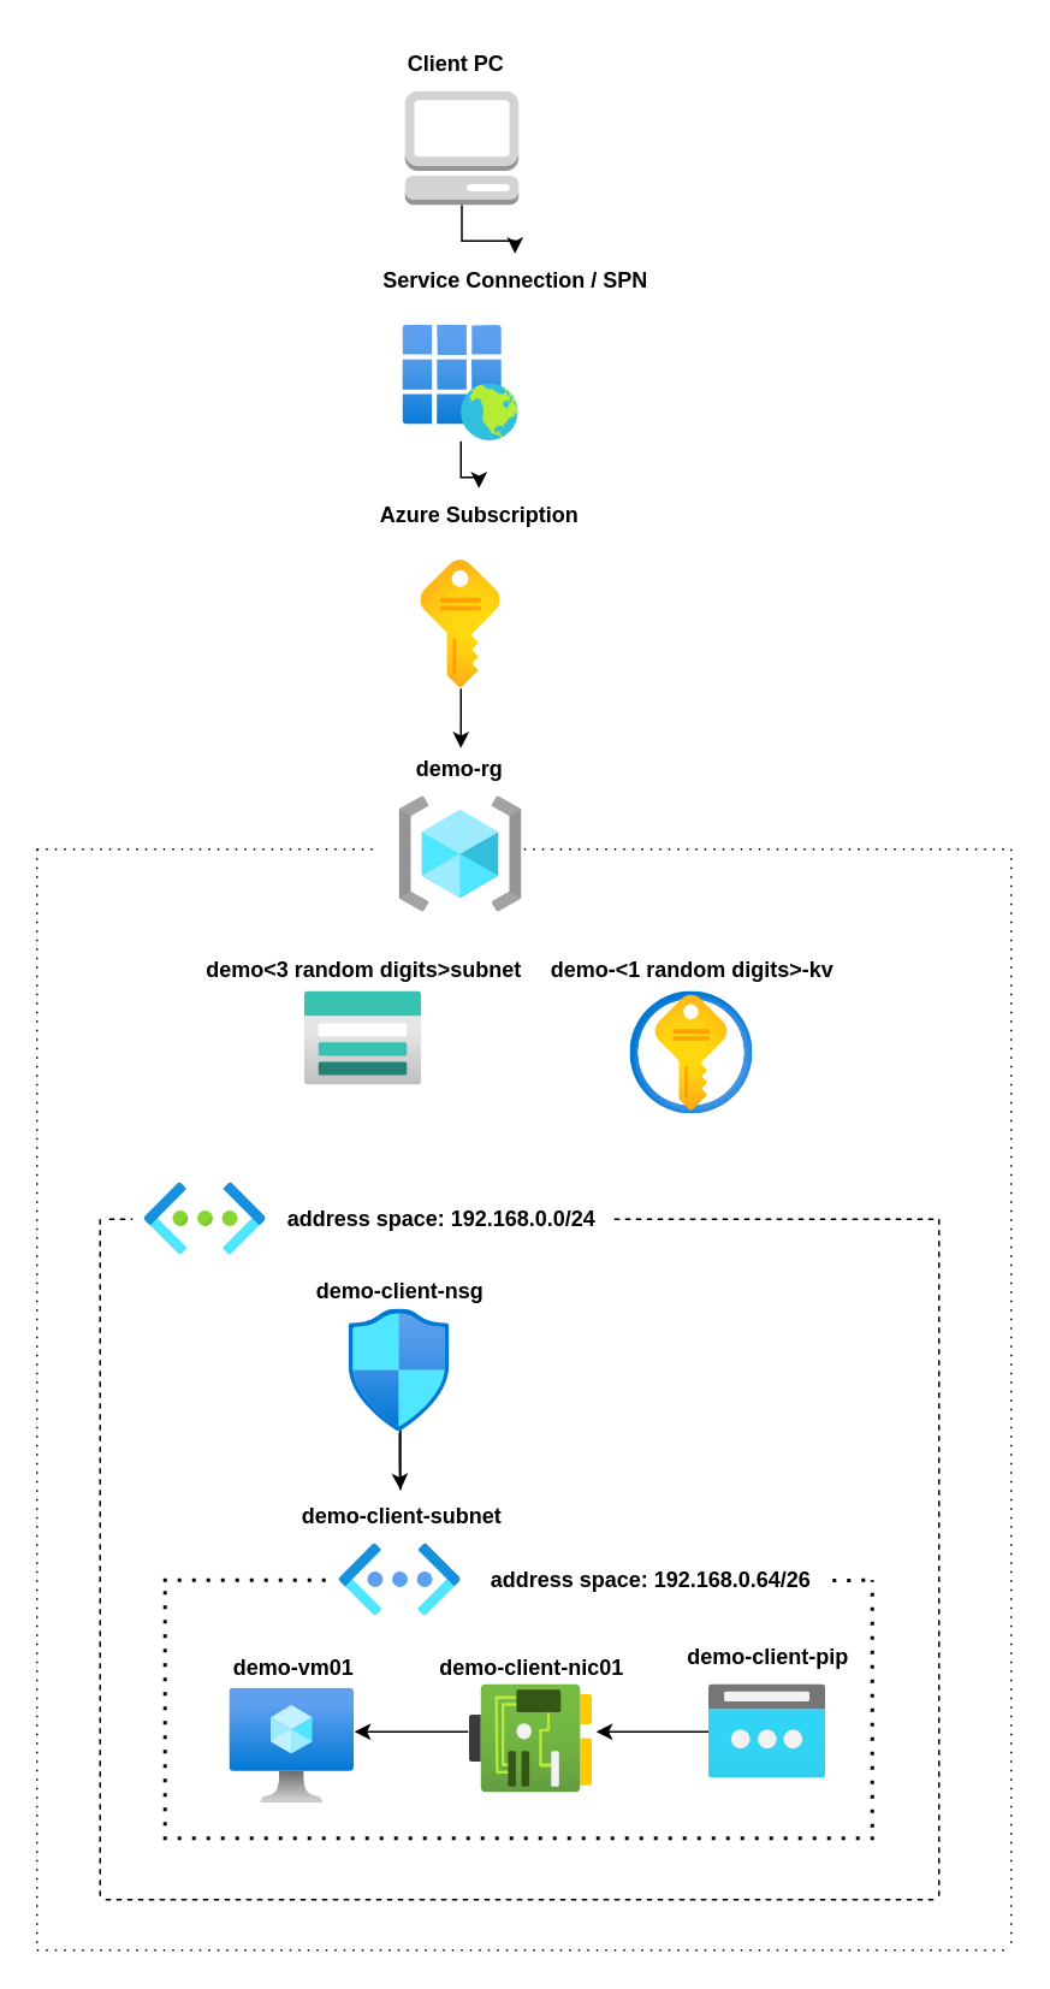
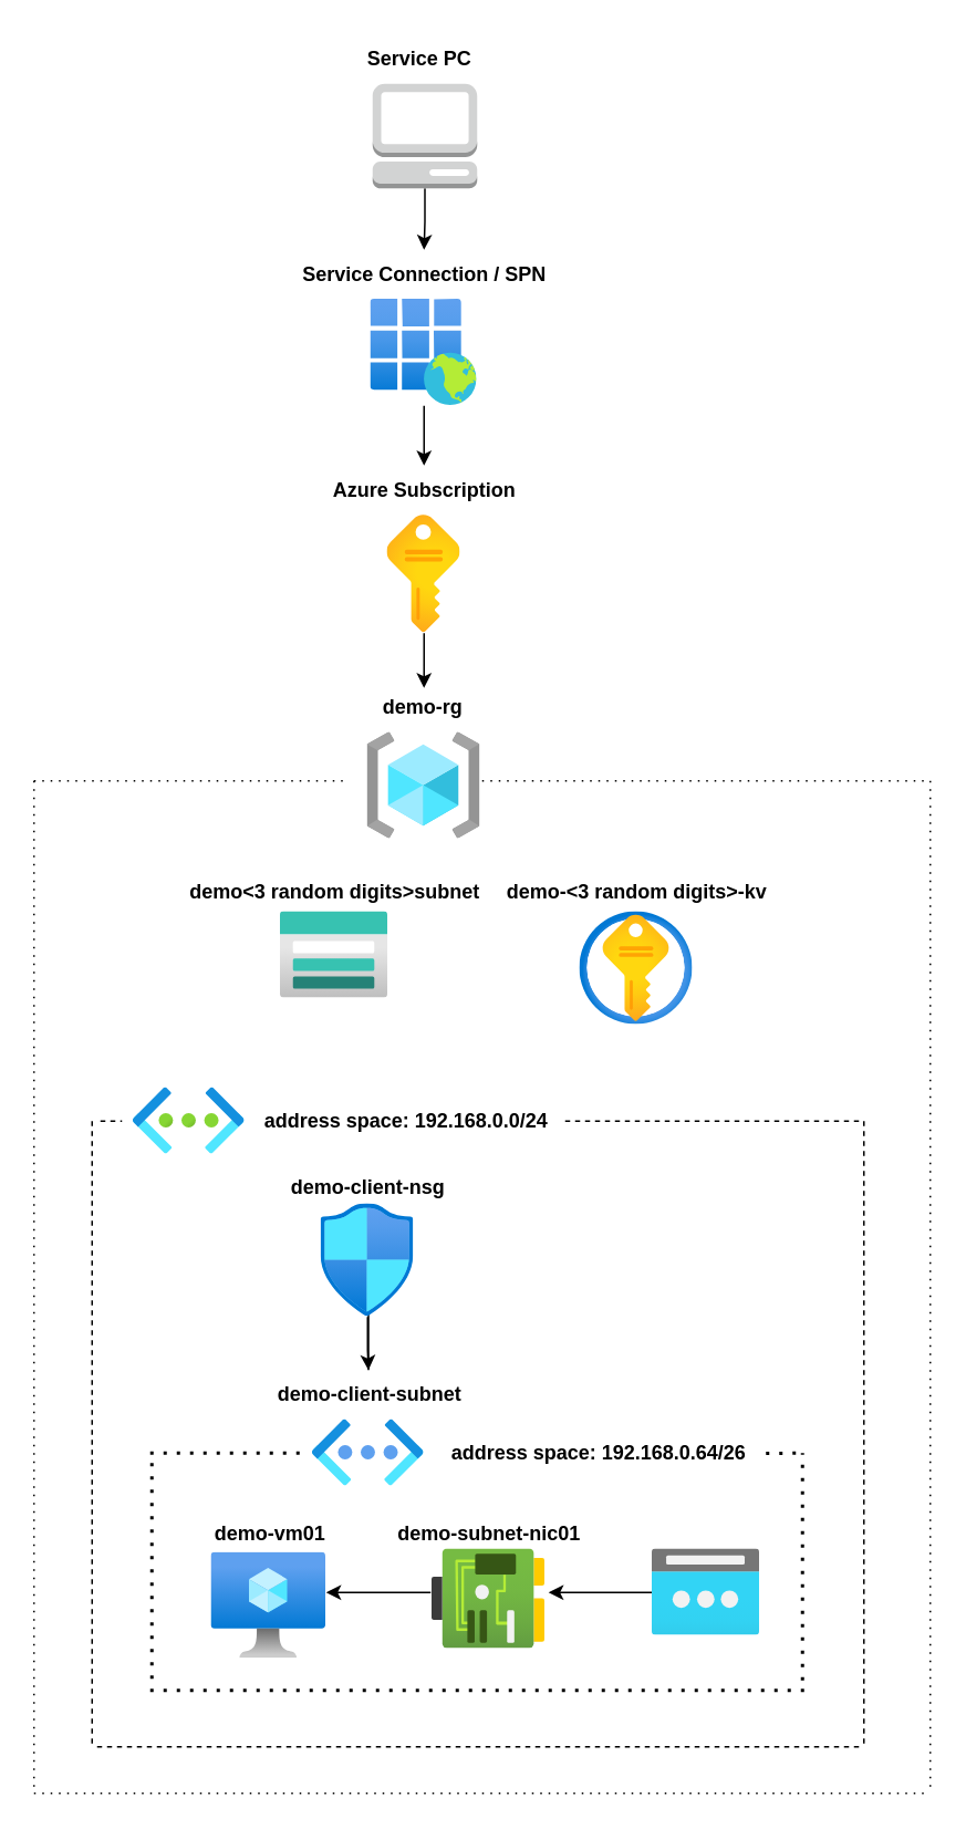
- <mxCell id="4" value="Client PC" style="text;html=1;align=center;verticalAlign=middle;resizable=0;points=[];autosize=1;strokeColor=none;fillColor=none;fontStyle=1" vertex="1" parent="1"><mxGeometry x="211.5" y="20" width="80" height="30" as="geometry" /></mxCell>
+ <mxCell id="4" value="Service PC" style="text;html=1;align=center;verticalAlign=middle;resizable=0;points=[];autosize=1;strokeColor=none;fillColor=none;fontStyle=1" vertex="1" parent="1"><mxGeometry x="211.5" y="20" width="80" height="30" as="geometry" /></mxCell>
- <mxCell id="10" value="Service Connection / SPN" style="text;html=1;align=center;verticalAlign=middle;resizable=0;points=[];autosize=1;strokeColor=none;fillColor=none;fontStyle=1" vertex="1" parent="1"><mxGeometry x="200" y="140" width="170" height="30" as="geometry" /></mxCell>
+ <mxCell id="10" value="Service Connection / SPN" style="text;html=1;align=center;verticalAlign=middle;resizable=0;points=[];autosize=1;strokeColor=none;fillColor=none;fontStyle=1" vertex="1" parent="1"><mxGeometry x="170" y="150" width="170" height="30" as="geometry" /></mxCell>
- <mxCell id="7" value="Azure Subscription" style="text;html=1;align=center;verticalAlign=middle;resizable=0;points=[];autosize=1;strokeColor=none;fillColor=none;fontStyle=1" vertex="1" parent="1"><mxGeometry x="200" y="270" width="130" height="30" as="geometry" /></mxCell>
+ <mxCell id="7" value="Azure Subscription" style="text;html=1;align=center;verticalAlign=middle;resizable=0;points=[];autosize=1;strokeColor=none;fillColor=none;fontStyle=1" vertex="1" parent="1"><mxGeometry x="190" y="280" width="130" height="30" as="geometry" /></mxCell>
- <mxCell id="43" value="demo-&amp;lt;1 random digits&amp;gt;-kv" style="text;html=1;align=center;verticalAlign=middle;resizable=0;points=[];autosize=1;strokeColor=none;fillColor=none;fontStyle=1" vertex="1" parent="1"><mxGeometry x="293" y="522" width="180" height="30" as="geometry" /></mxCell>
+ <mxCell id="43" value="demo-&amp;lt;3 random digits&amp;gt;-kv" style="text;html=1;align=center;verticalAlign=middle;resizable=0;points=[];autosize=1;strokeColor=none;fillColor=none;fontStyle=1" vertex="1" parent="1"><mxGeometry x="293" y="522" width="180" height="30" as="geometry" /></mxCell>
- <mxCell id="28" value="demo-client-pip" style="text;html=1;align=center;verticalAlign=middle;resizable=0;points=[];autosize=1;strokeColor=none;fillColor=none;fontStyle=1" vertex="1" parent="1"><mxGeometry x="370" y="903" width="110" height="30" as="geometry" /></mxCell>
- <mxCell id="25" value="demo-client-nic01" style="text;html=1;align=center;verticalAlign=middle;resizable=0;points=[];autosize=1;strokeColor=none;fillColor=none;fontStyle=1" vertex="1" parent="1"><mxGeometry x="229" y="909" width="130" height="30" as="geometry" /></mxCell>
+ <mxCell id="25" value="demo-subnet-nic01" style="text;html=1;align=center;verticalAlign=middle;resizable=0;points=[];autosize=1;strokeColor=none;fillColor=none;fontStyle=1" vertex="1" parent="1"><mxGeometry x="229" y="909" width="130" height="30" as="geometry" /></mxCell>
